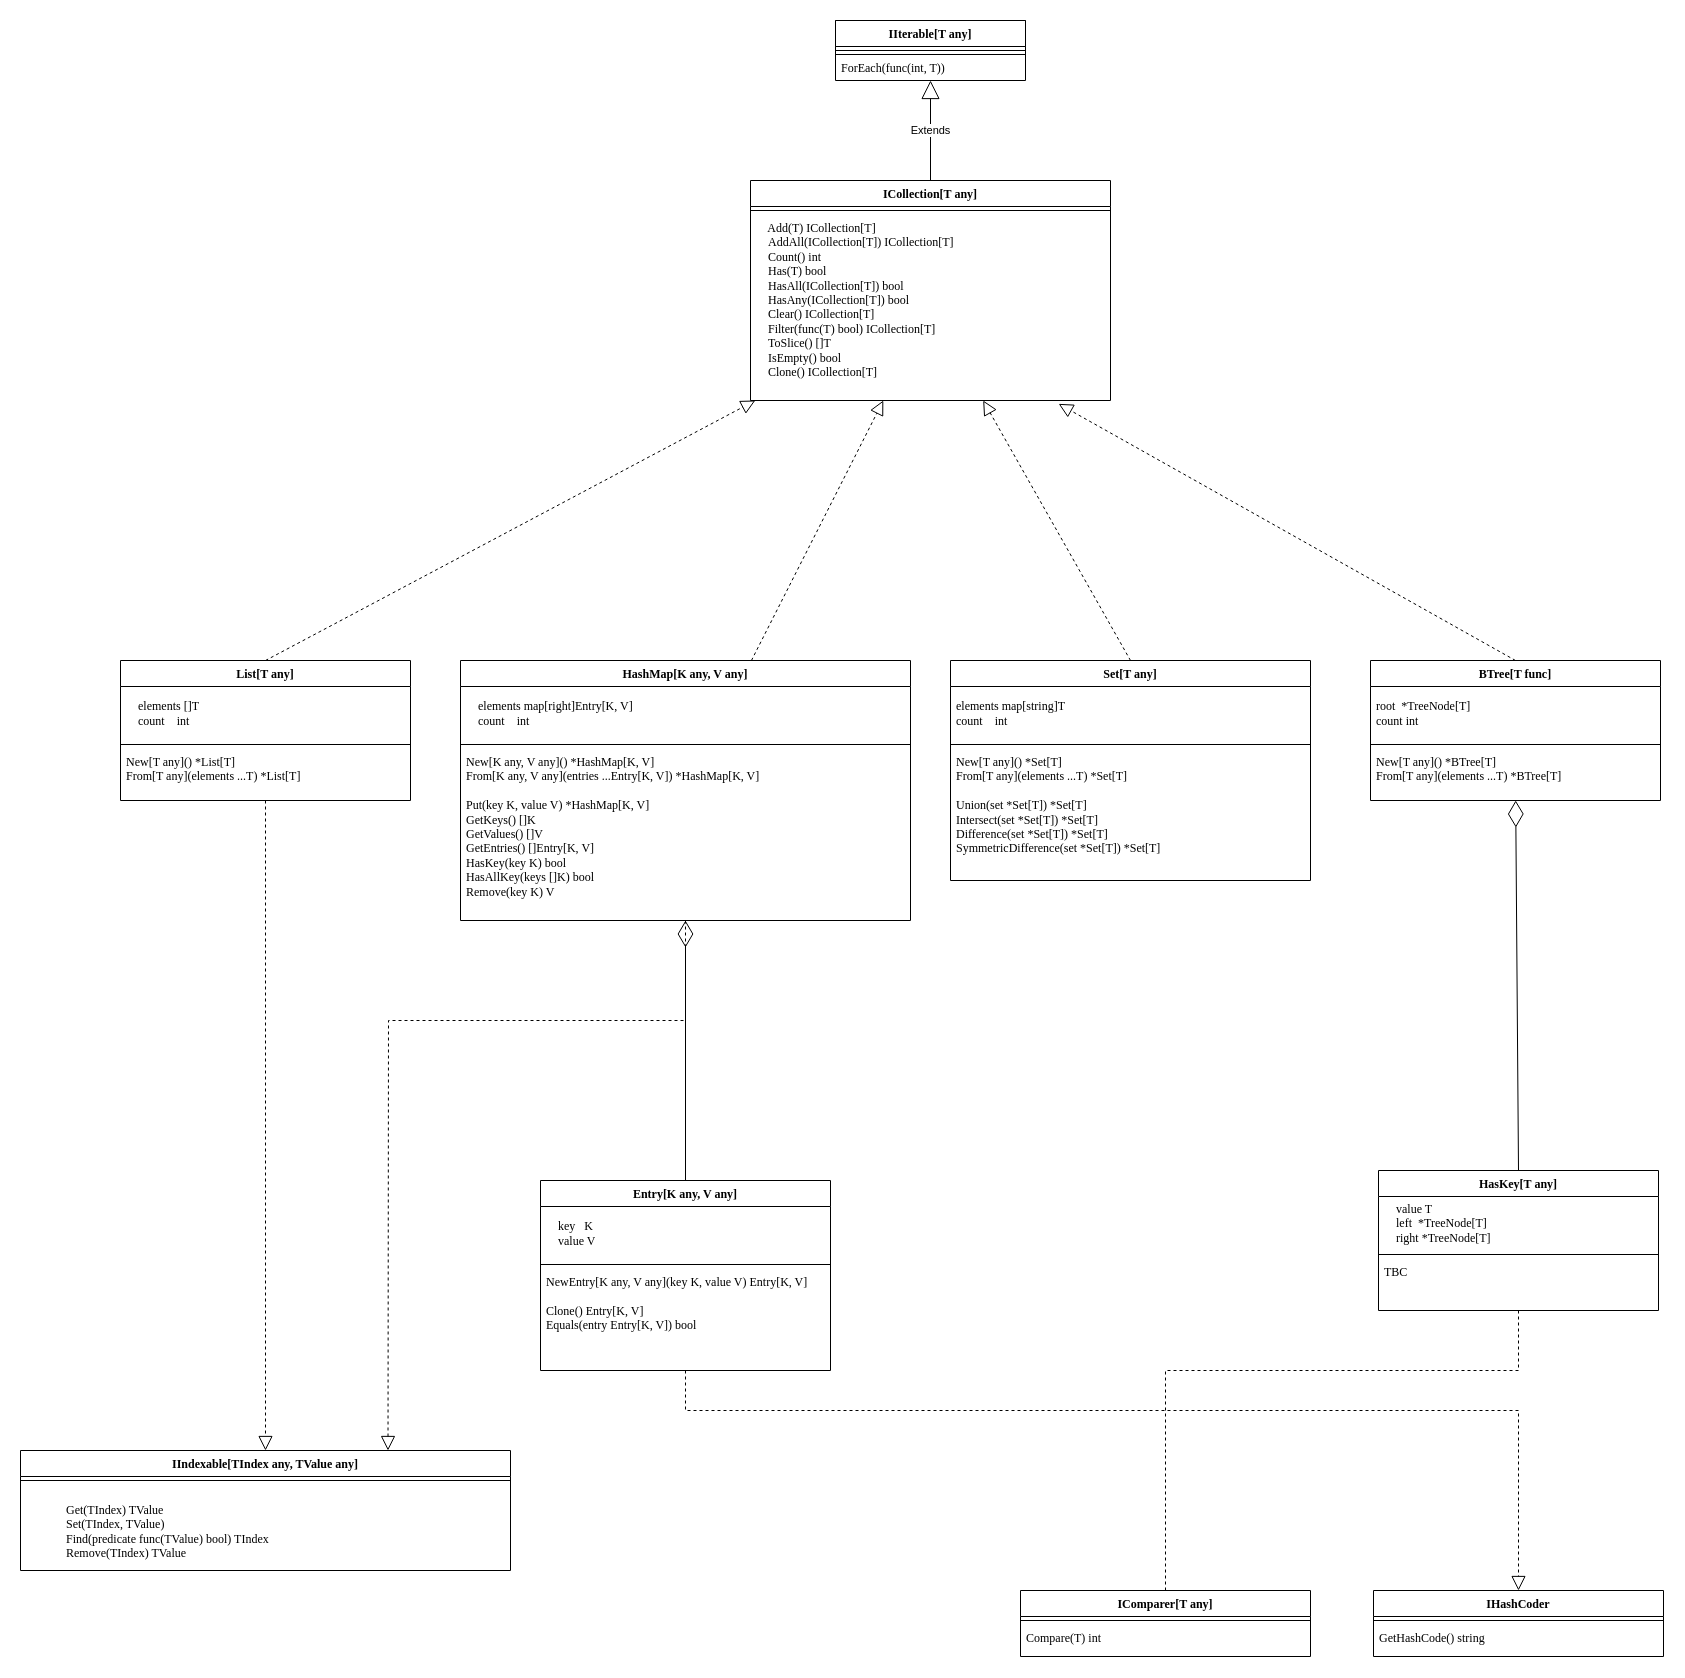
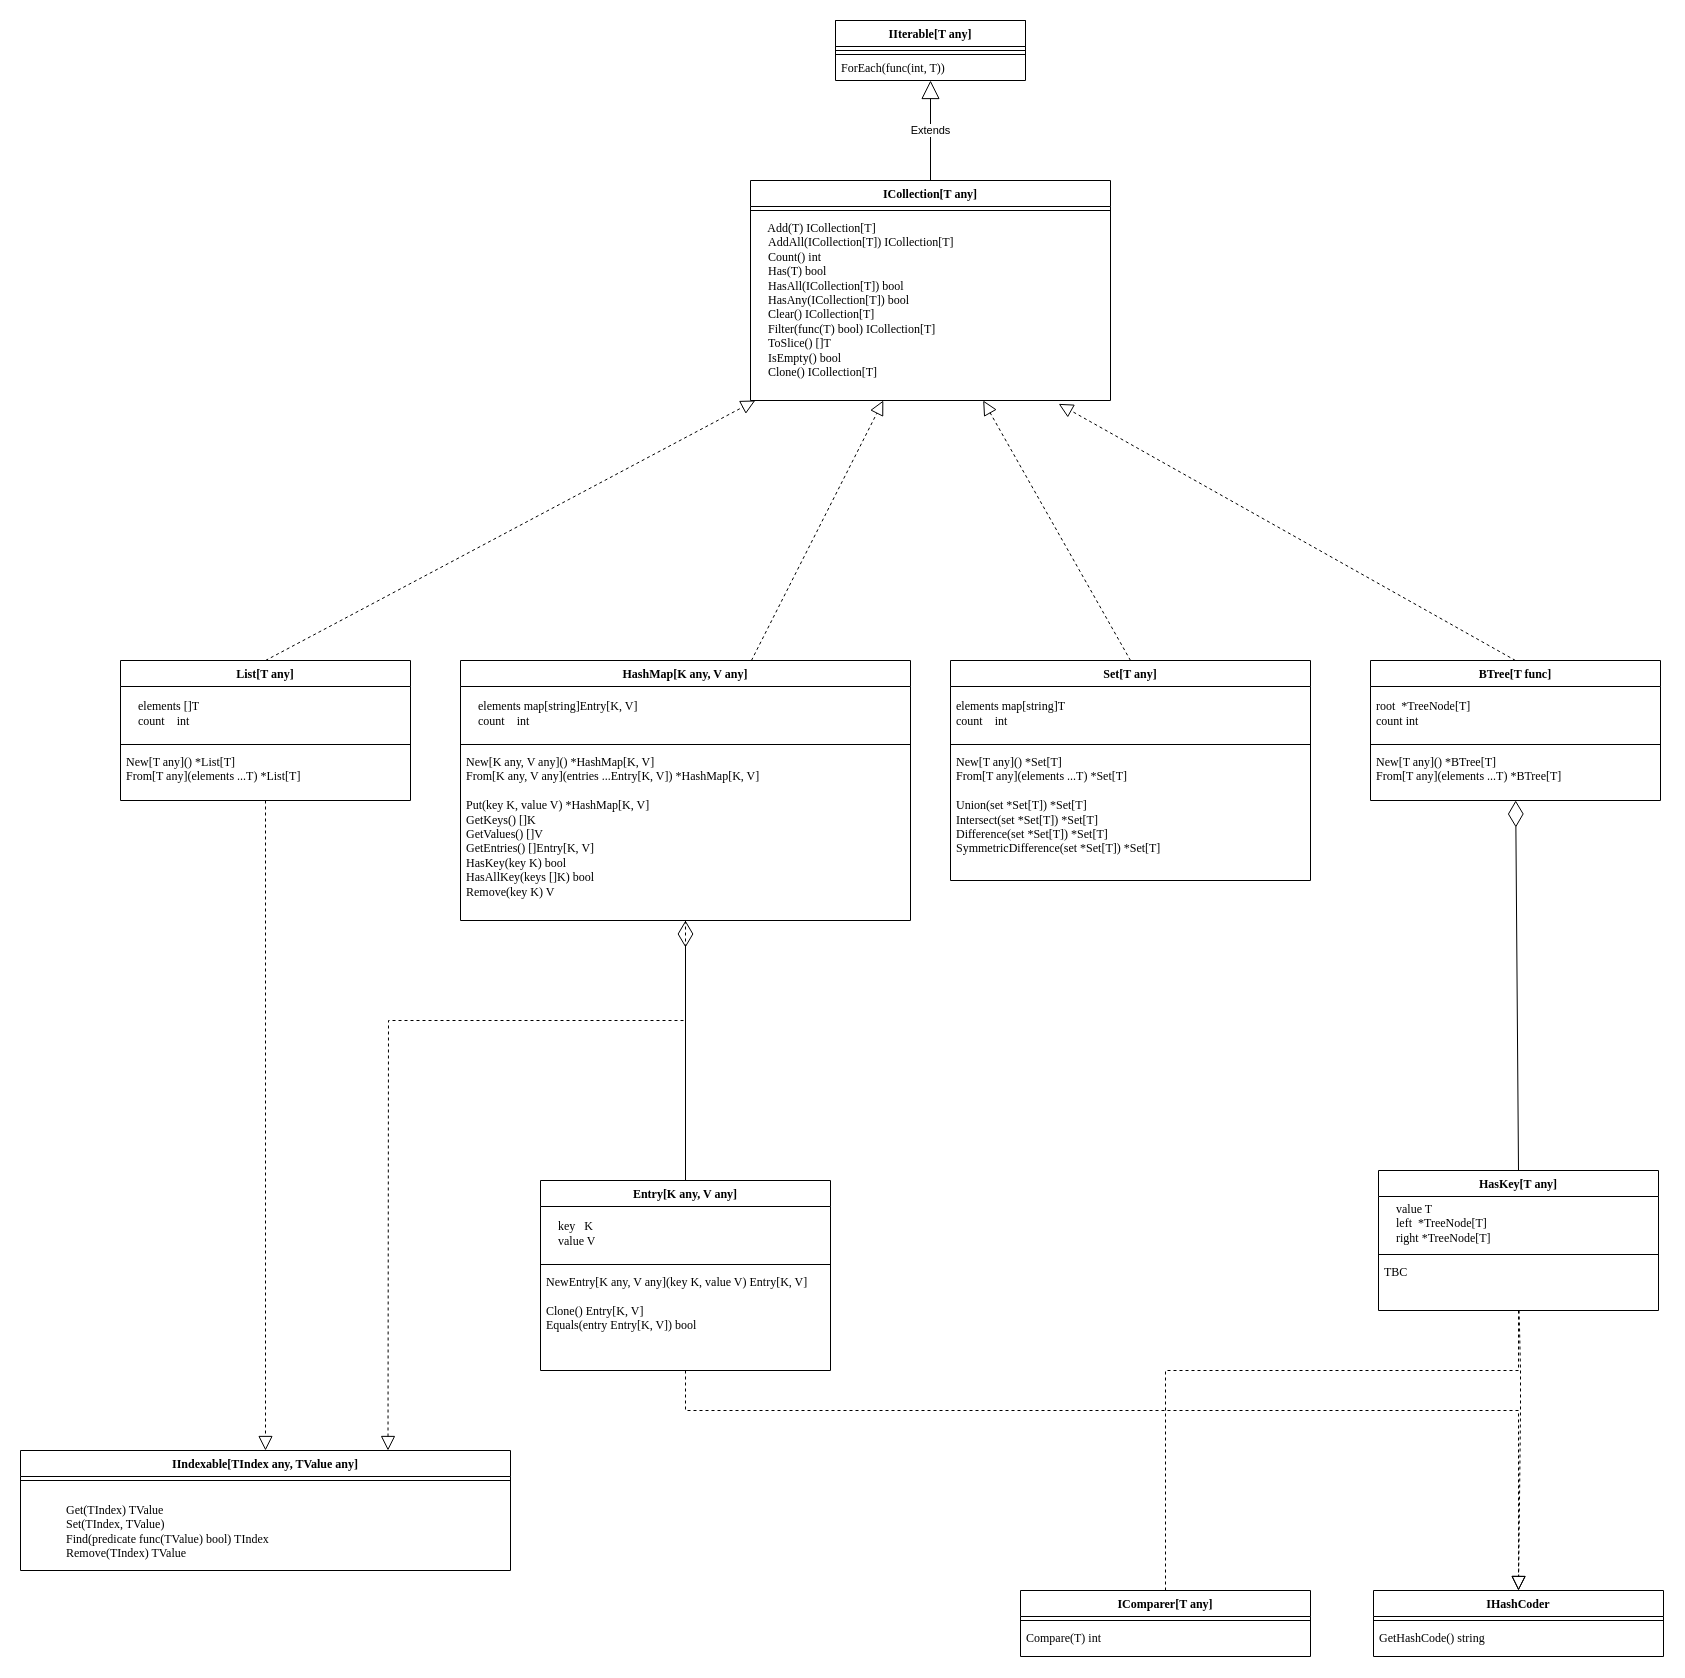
- <mxCell id="28" value="&amp;nbsp;&amp;nbsp;&amp;nbsp; elements map[right]Entry[K, V]&lt;br&gt;&amp;nbsp;&amp;nbsp; &amp;nbsp;count&amp;nbsp;&amp;nbsp;&amp;nbsp; int" style="text;strokeColor=none;fillColor=none;align=left;verticalAlign=middle;spacingLeft=4;spacingRight=4;overflow=hidden;rotatable=0;points=[[0,0.5],[1,0.5]];portConstraint=eastwest;whiteSpace=wrap;html=1;fontFamily=Fira Code;fontSource=https%3A%2F%2Ffonts.googleapis.com%2Fcss%3Ffamily%3DFira%2BCode;" parent="27" vertex="1"><mxGeometry y="26" width="450" height="54" as="geometry" /></mxCell>
+ <mxCell id="28" value="&amp;nbsp;&amp;nbsp;&amp;nbsp; elements map[string]Entry[K, V]&lt;br&gt;&amp;nbsp;&amp;nbsp; &amp;nbsp;count&amp;nbsp;&amp;nbsp;&amp;nbsp; int" style="text;strokeColor=none;fillColor=none;align=left;verticalAlign=middle;spacingLeft=4;spacingRight=4;overflow=hidden;rotatable=0;points=[[0,0.5],[1,0.5]];portConstraint=eastwest;whiteSpace=wrap;html=1;fontFamily=Fira Code;fontSource=https%3A%2F%2Ffonts.googleapis.com%2Fcss%3Ffamily%3DFira%2BCode;" parent="27" vertex="1"><mxGeometry y="26" width="450" height="54" as="geometry" /></mxCell>
+ <mxCell id="54" value="" style="endArrow=block;dashed=1;endFill=0;endSize=12;html=1;rounded=0;entryX=0.5;entryY=0;entryDx=0;entryDy=0;" parent="1" source="49" target="39" edge="1"><mxGeometry width="160" relative="1" as="geometry"><mxPoint x="830" y="1220" as="sourcePoint" /><mxPoint x="990" y="1220" as="targetPoint" /><Array as="points"><mxPoint x="1520" y="1370" /><mxPoint x="1520" y="1410" /></Array></mxGeometry></mxCell>
